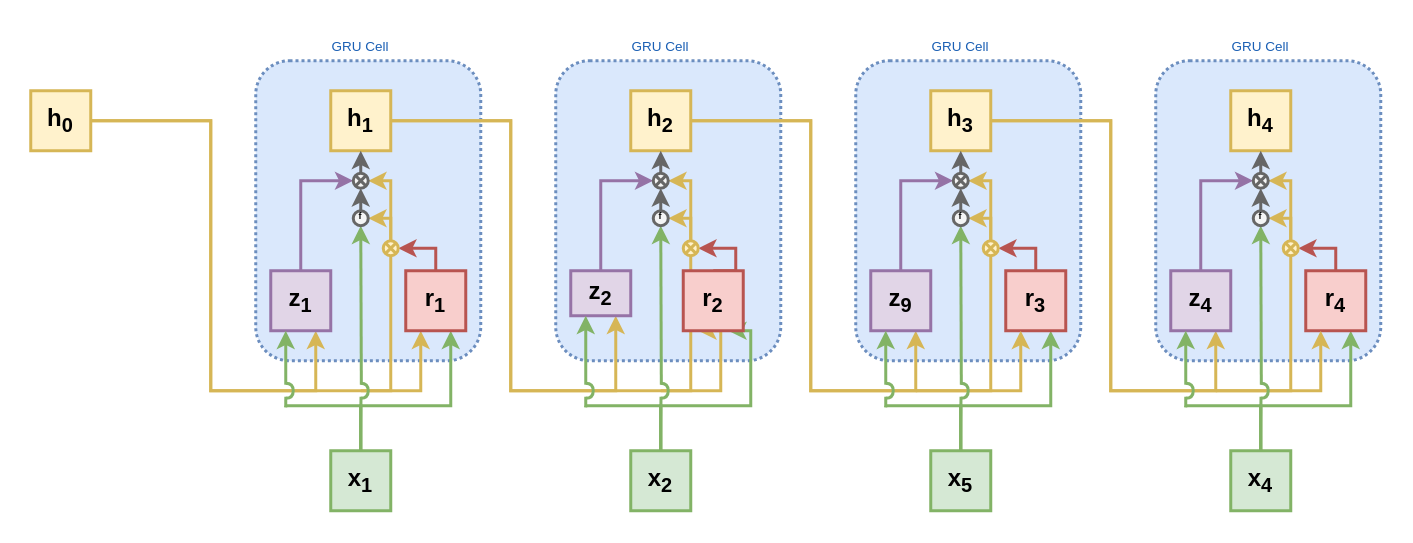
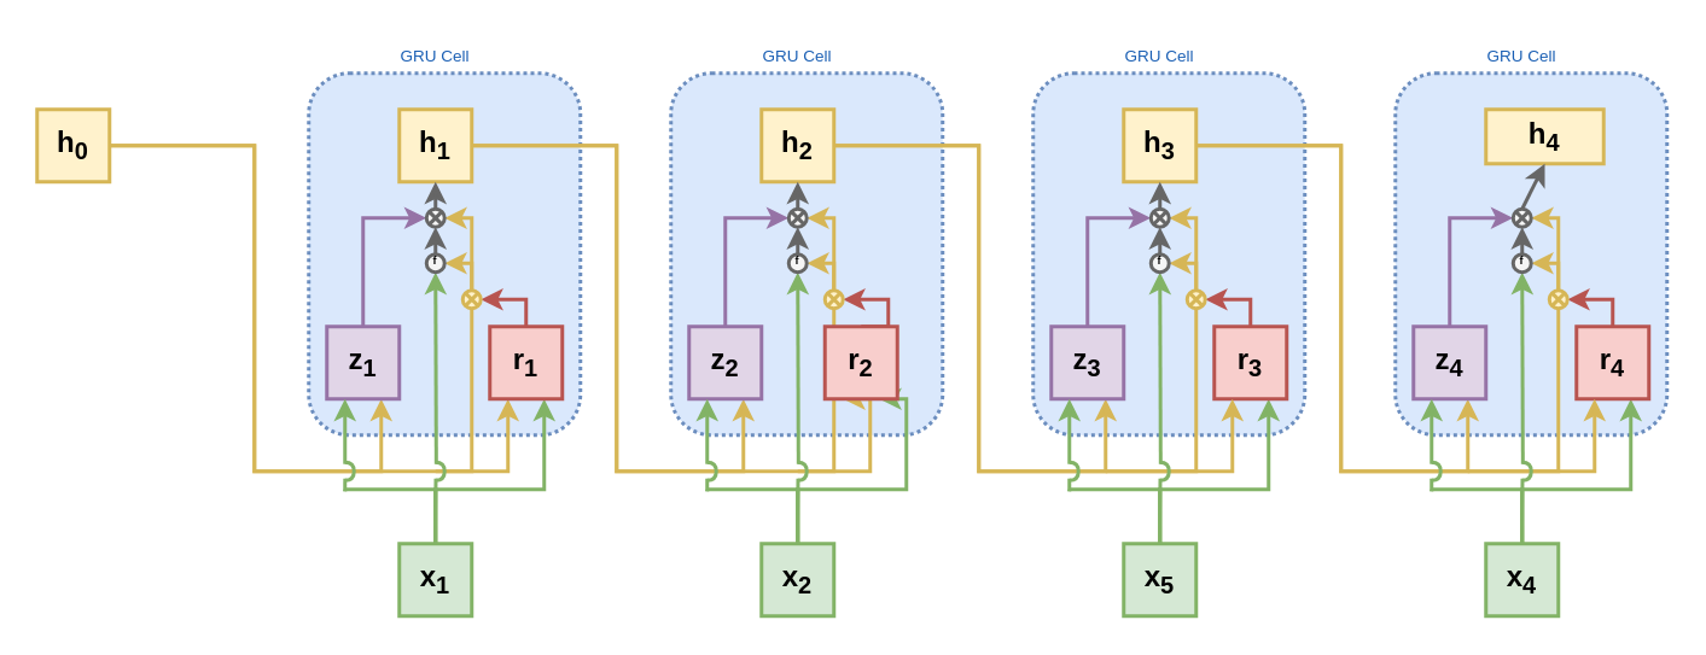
- <mxCell id="82" value="&lt;font style=&quot;font-size: 16px;&quot;&gt;&lt;b&gt;h&lt;sub&gt;4&lt;/sub&gt;&lt;/b&gt;&lt;/font&gt;" style="rounded=0;whiteSpace=wrap;html=1;strokeWidth=2;fillColor=#fff2cc;strokeColor=#d6b656;" vertex="1" parent="1"><mxGeometry x="820" y="60" width="40" height="40" as="geometry" /></mxCell>
+ <mxCell id="82" value="&lt;font style=&quot;font-size: 16px;&quot;&gt;&lt;b&gt;h&lt;sub&gt;4&lt;/sub&gt;&lt;/b&gt;&lt;/font&gt;" style="rounded=0;whiteSpace=wrap;html=1;strokeWidth=2;fillColor=#fff2cc;strokeColor=#d6b656;" vertex="1" parent="1"><mxGeometry x="820" y="60" width="65" height="30" as="geometry" /></mxCell>
- <mxCell id="40" value="&lt;font style=&quot;font-size: 16px;&quot;&gt;&lt;b&gt;z&lt;sub&gt;2&lt;/sub&gt;&lt;/b&gt;&lt;/font&gt;" style="rounded=0;whiteSpace=wrap;html=1;strokeWidth=2;fillColor=#e1d5e7;strokeColor=#9673a6;" vertex="1" parent="1"><mxGeometry x="380" y="180" width="40" height="30" as="geometry" /></mxCell>
+ <mxCell id="40" value="&lt;font style=&quot;font-size: 16px;&quot;&gt;&lt;b&gt;z&lt;sub&gt;2&lt;/sub&gt;&lt;/b&gt;&lt;/font&gt;" style="rounded=0;whiteSpace=wrap;html=1;strokeWidth=2;fillColor=#e1d5e7;strokeColor=#9673a6;" vertex="1" parent="1"><mxGeometry x="380" y="180" width="40" height="40" as="geometry" /></mxCell>
- <mxCell id="66" value="&lt;font style=&quot;font-size: 16px;&quot;&gt;&lt;b&gt;z&lt;sub&gt;9&lt;/sub&gt;&lt;/b&gt;&lt;/font&gt;" style="rounded=0;whiteSpace=wrap;html=1;strokeWidth=2;fillColor=#e1d5e7;strokeColor=#9673a6;" vertex="1" parent="1"><mxGeometry x="580" y="180" width="40" height="40" as="geometry" /></mxCell>
+ <mxCell id="66" value="&lt;font style=&quot;font-size: 16px;&quot;&gt;&lt;b&gt;z&lt;sub&gt;3&lt;/sub&gt;&lt;/b&gt;&lt;/font&gt;" style="rounded=0;whiteSpace=wrap;html=1;strokeWidth=2;fillColor=#e1d5e7;strokeColor=#9673a6;" vertex="1" parent="1"><mxGeometry x="580" y="180" width="40" height="40" as="geometry" /></mxCell>
